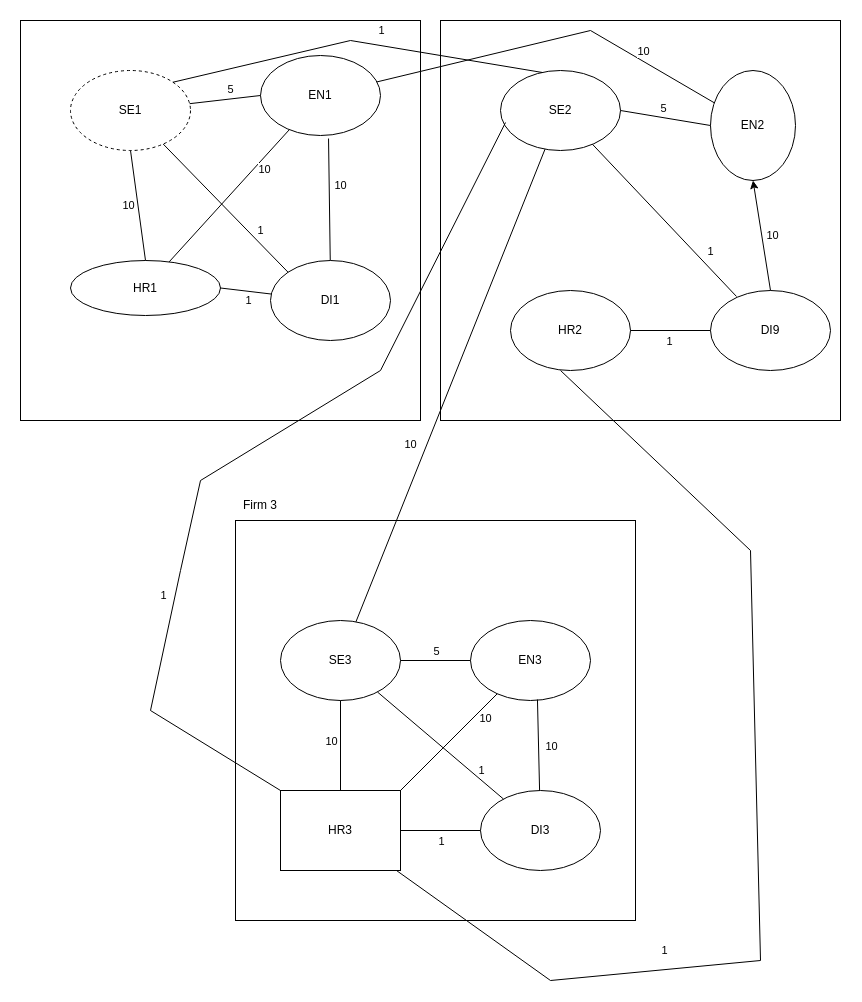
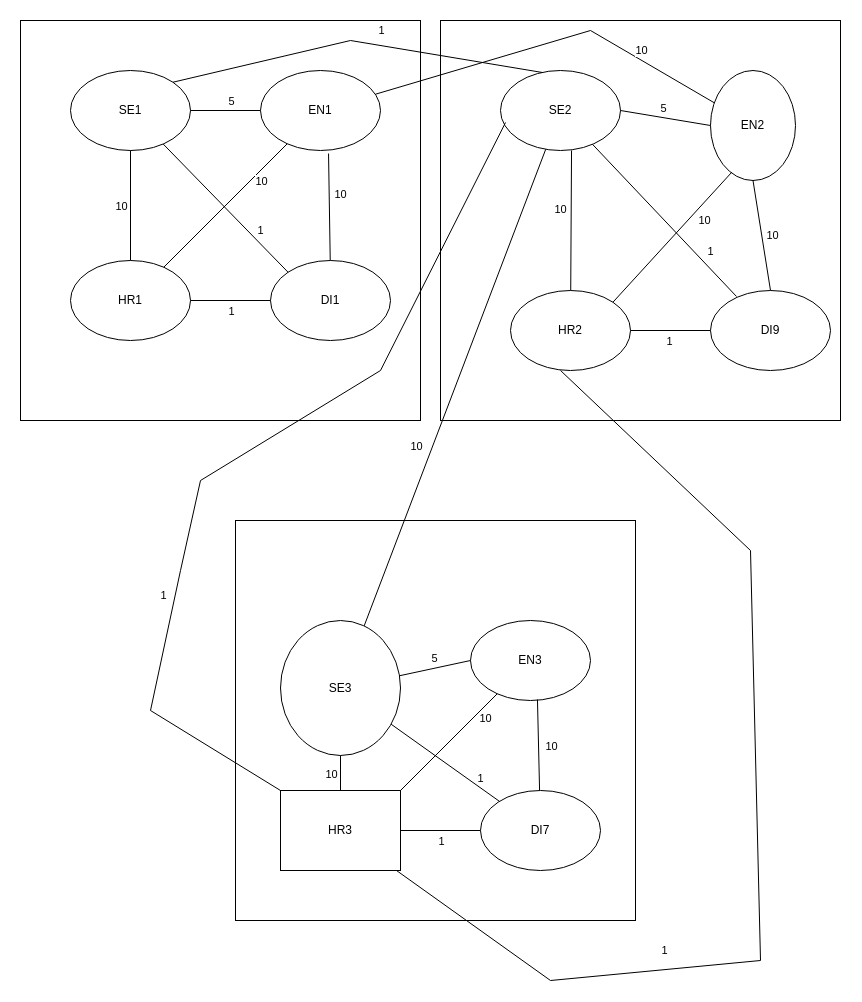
- <mxCell id="4" value="EN1" style="ellipse;whiteSpace=wrap;html=1;" parent="1" vertex="1"><mxGeometry x="260" y="55" width="120" height="80" as="geometry" /></mxCell>
+ <mxCell id="4" value="EN1" style="ellipse;whiteSpace=wrap;html=1;" parent="1" vertex="1"><mxGeometry x="260" y="70" width="120" height="80" as="geometry" /></mxCell>
- <mxCell id="3" value="SE1" style="ellipse;whiteSpace=wrap;html=1;dashed=1;" parent="1" vertex="1"><mxGeometry x="70" y="70" width="120" height="80" as="geometry" /></mxCell>
+ <mxCell id="3" value="SE1" style="ellipse;whiteSpace=wrap;html=1;" parent="1" vertex="1"><mxGeometry x="70" y="70" width="120" height="80" as="geometry" /></mxCell>
- <mxCell id="50" value="" style="endArrow=classic;html=1;rounded=0;exitX=0.5;exitY=0;exitDx=0;exitDy=0;entryX=0.5;entryY=1;entryDx=0;entryDy=0;" parent="1" source="11" target="9" edge="1"><mxGeometry width="50" height="50" relative="1" as="geometry"><mxPoint x="410" y="240" as="sourcePoint" /><mxPoint x="460" y="190" as="targetPoint" /></mxGeometry></mxCell>
+ <mxCell id="50" value="" style="endArrow=none;html=1;rounded=0;exitX=0.5;exitY=0;exitDx=0;exitDy=0;entryX=0.5;entryY=1;entryDx=0;entryDy=0;" parent="1" source="11" target="9" edge="1"><mxGeometry width="50" height="50" relative="1" as="geometry"><mxPoint x="410" y="240" as="sourcePoint" /><mxPoint x="460" y="190" as="targetPoint" /></mxGeometry></mxCell>
+ <mxCell id="43" value="" style="endArrow=none;html=1;rounded=0;entryX=0.592;entryY=1;entryDx=0;entryDy=0;entryPerimeter=0;" parent="1" source="10" target="8" edge="1"><mxGeometry width="50" height="50" relative="1" as="geometry"><mxPoint x="410" y="180" as="sourcePoint" /><mxPoint x="460" y="130" as="targetPoint" /></mxGeometry></mxCell>
+ <mxCell id="44" value="10" style="edgeLabel;html=1;align=center;verticalAlign=middle;resizable=0;points=[];" parent="43" vertex="1" connectable="0"><mxGeometry x="0.157" y="3" relative="1" as="geometry"><mxPoint x="-8" as="offset" /></mxGeometry></mxCell>
+ <mxCell id="54" value="" style="endArrow=none;html=1;rounded=0;entryX=0.25;entryY=0.925;entryDx=0;entryDy=0;entryPerimeter=0;exitX=1;exitY=0;exitDx=0;exitDy=0;" parent="1" source="10" target="9" edge="1"><mxGeometry width="50" height="50" relative="1" as="geometry"><mxPoint x="410" y="240" as="sourcePoint" /><mxPoint x="460" y="190" as="targetPoint" /></mxGeometry></mxCell>
+ <mxCell id="55" value="10" style="edgeLabel;html=1;align=center;verticalAlign=middle;resizable=0;points=[];" parent="54" vertex="1" connectable="0"><mxGeometry x="0.387" y="-3" relative="1" as="geometry"><mxPoint x="7" y="6" as="offset" /></mxGeometry></mxCell>
- <mxCell id="6" value="HR1" style="ellipse;whiteSpace=wrap;html=1;" parent="1" vertex="1"><mxGeometry x="70" y="260" width="150" height="55" as="geometry" /></mxCell>
+ <mxCell id="6" value="HR1" style="ellipse;whiteSpace=wrap;html=1;" parent="1" vertex="1"><mxGeometry x="70" y="260" width="120" height="80" as="geometry" /></mxCell>
- <mxCell id="47" value="Firm 3" style="text;html=1;strokeColor=none;fillColor=none;align=center;verticalAlign=middle;whiteSpace=wrap;rounded=0;" parent="1" vertex="1"><mxGeometry x="230" y="490" width="60" height="30" as="geometry" /></mxCell>
- <mxCell id="13" value="SE3" style="ellipse;whiteSpace=wrap;html=1;" parent="1" vertex="1"><mxGeometry x="280" y="620" width="120" height="80" as="geometry" /></mxCell>
+ <mxCell id="13" value="SE3" style="ellipse;whiteSpace=wrap;html=1;" parent="1" vertex="1"><mxGeometry x="280" y="620" width="120" height="135" as="geometry" /></mxCell>
- <mxCell id="15" value="DI3" style="ellipse;whiteSpace=wrap;html=1;" parent="1" vertex="1"><mxGeometry x="480" y="790" width="120" height="80" as="geometry" /></mxCell>
+ <mxCell id="15" value="DI7" style="ellipse;whiteSpace=wrap;html=1;" parent="1" vertex="1"><mxGeometry x="480" y="790" width="120" height="80" as="geometry" /></mxCell>
